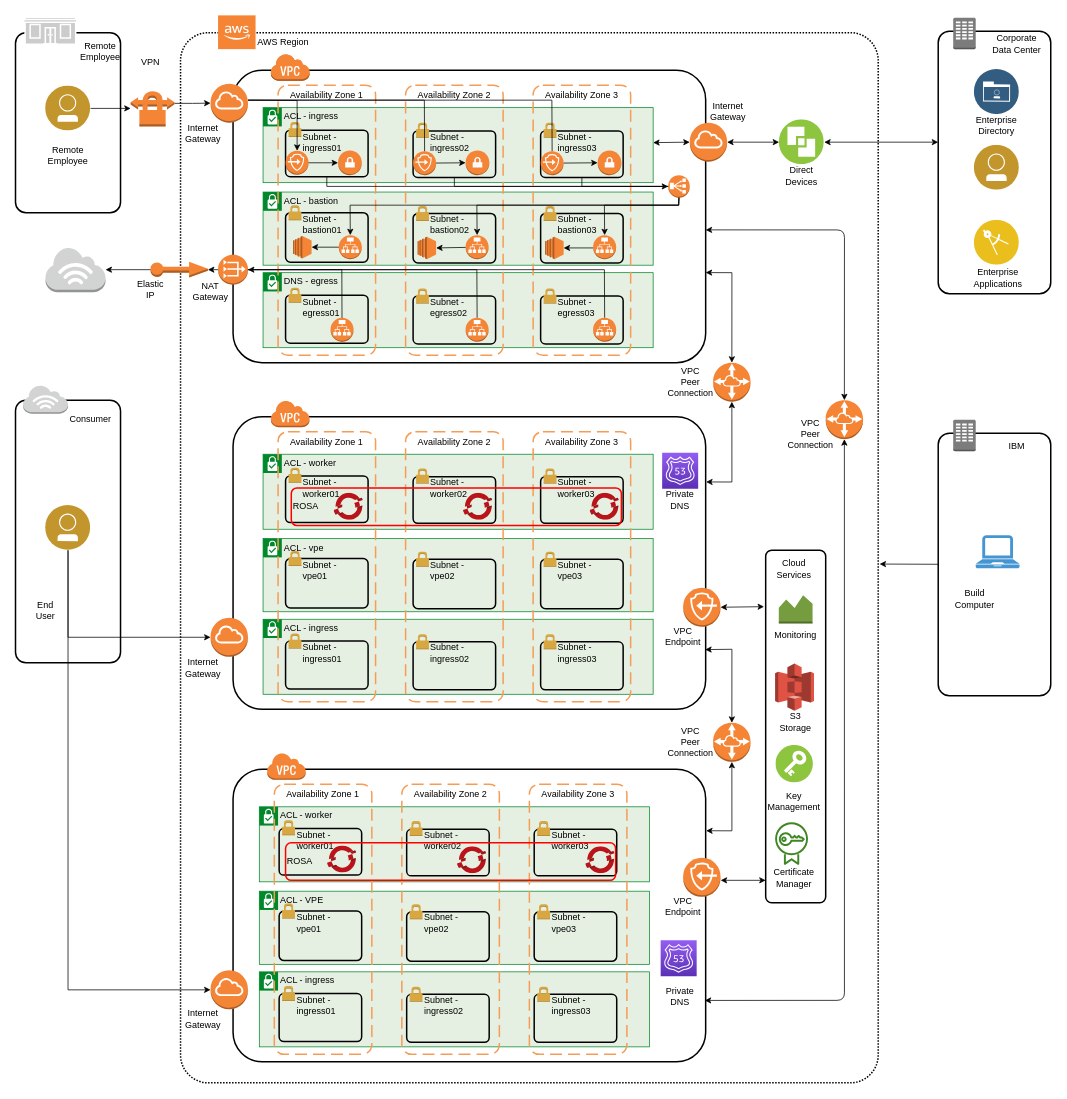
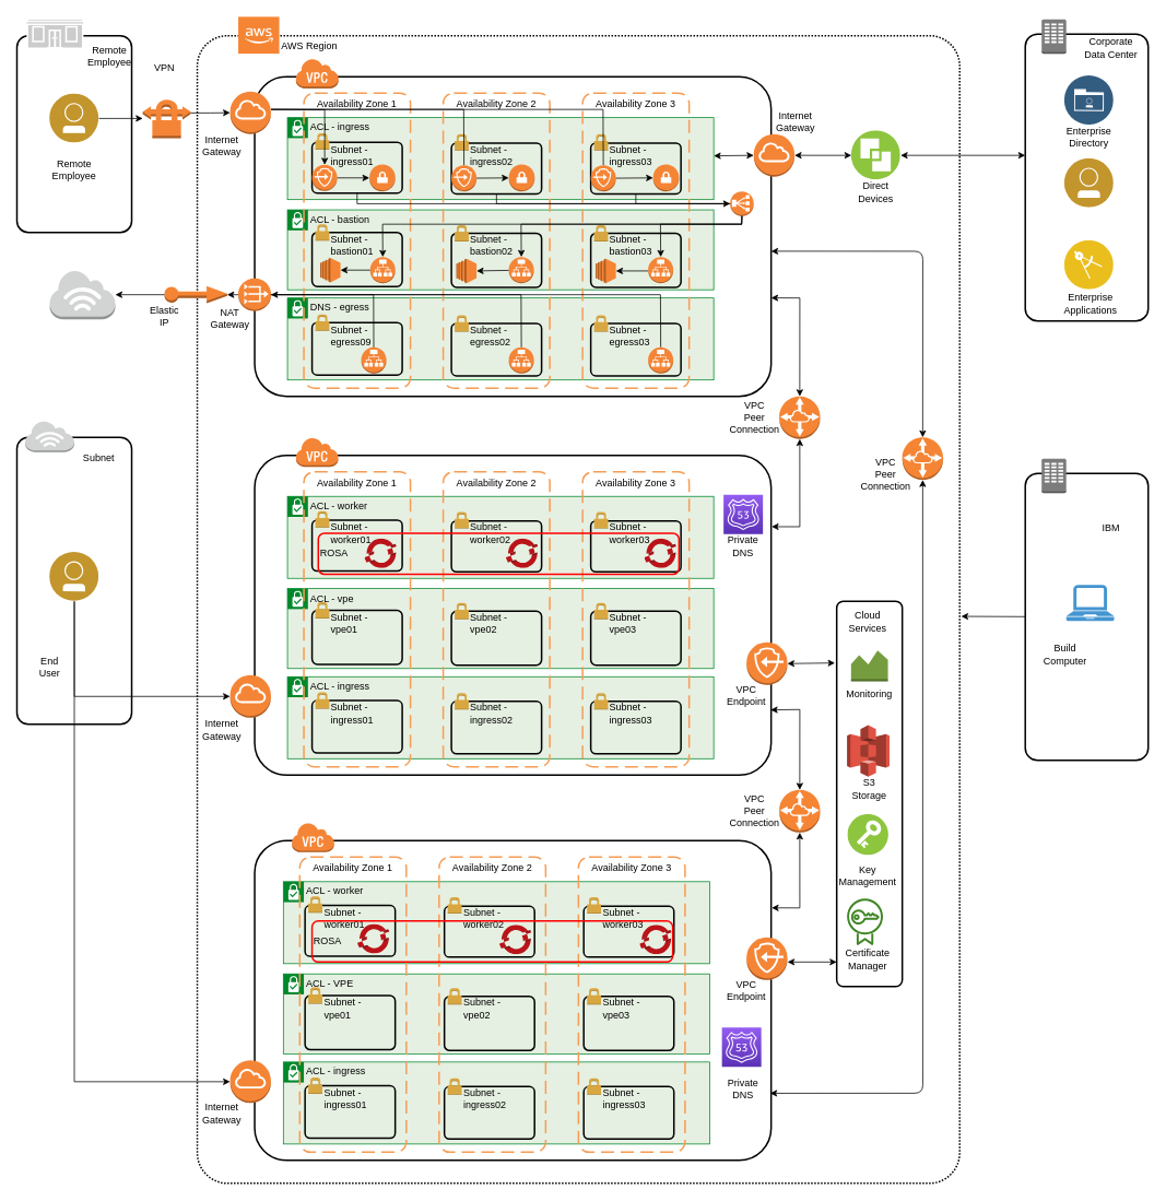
- <mxCell id="82" value="Subnet -&lt;br&gt;egress01" style="text;html=1;strokeColor=none;fillColor=none;align=left;verticalAlign=middle;whiteSpace=wrap;rounded=0;" parent="57" vertex="1"><mxGeometry x="401.13" y="394" width="106" height="29" as="geometry" /></mxCell>
+ <mxCell id="82" value="Subnet -&lt;br&gt;egress09" style="text;html=1;strokeColor=none;fillColor=none;align=left;verticalAlign=middle;whiteSpace=wrap;rounded=0;" parent="57" vertex="1"><mxGeometry x="401.13" y="394" width="106" height="29" as="geometry" /></mxCell>
- <mxCell id="21" value="Consumer" style="text;html=1;strokeColor=none;fillColor=none;align=center;verticalAlign=middle;whiteSpace=wrap;rounded=0;" parent="1" vertex="1"><mxGeometry x="90" y="543" width="60" height="30" as="geometry" /></mxCell>
+ <mxCell id="21" value="Subnet" style="text;html=1;strokeColor=none;fillColor=none;align=center;verticalAlign=middle;whiteSpace=wrap;rounded=0;" parent="1" vertex="1"><mxGeometry x="90" y="543" width="60" height="30" as="geometry" /></mxCell>
- <mxCell id="25" value="IBM" style="text;html=1;strokeColor=none;fillColor=none;align=center;verticalAlign=middle;whiteSpace=wrap;rounded=0;" parent="1" vertex="1"><mxGeometry x="1320" y="579" width="70" height="30" as="geometry" /></mxCell>
+ <mxCell id="25" value="IBM" style="text;html=1;strokeColor=none;fillColor=none;align=center;verticalAlign=middle;whiteSpace=wrap;rounded=0;" parent="1" vertex="1"><mxGeometry x="1320" y="629" width="70" height="30" as="geometry" /></mxCell>
